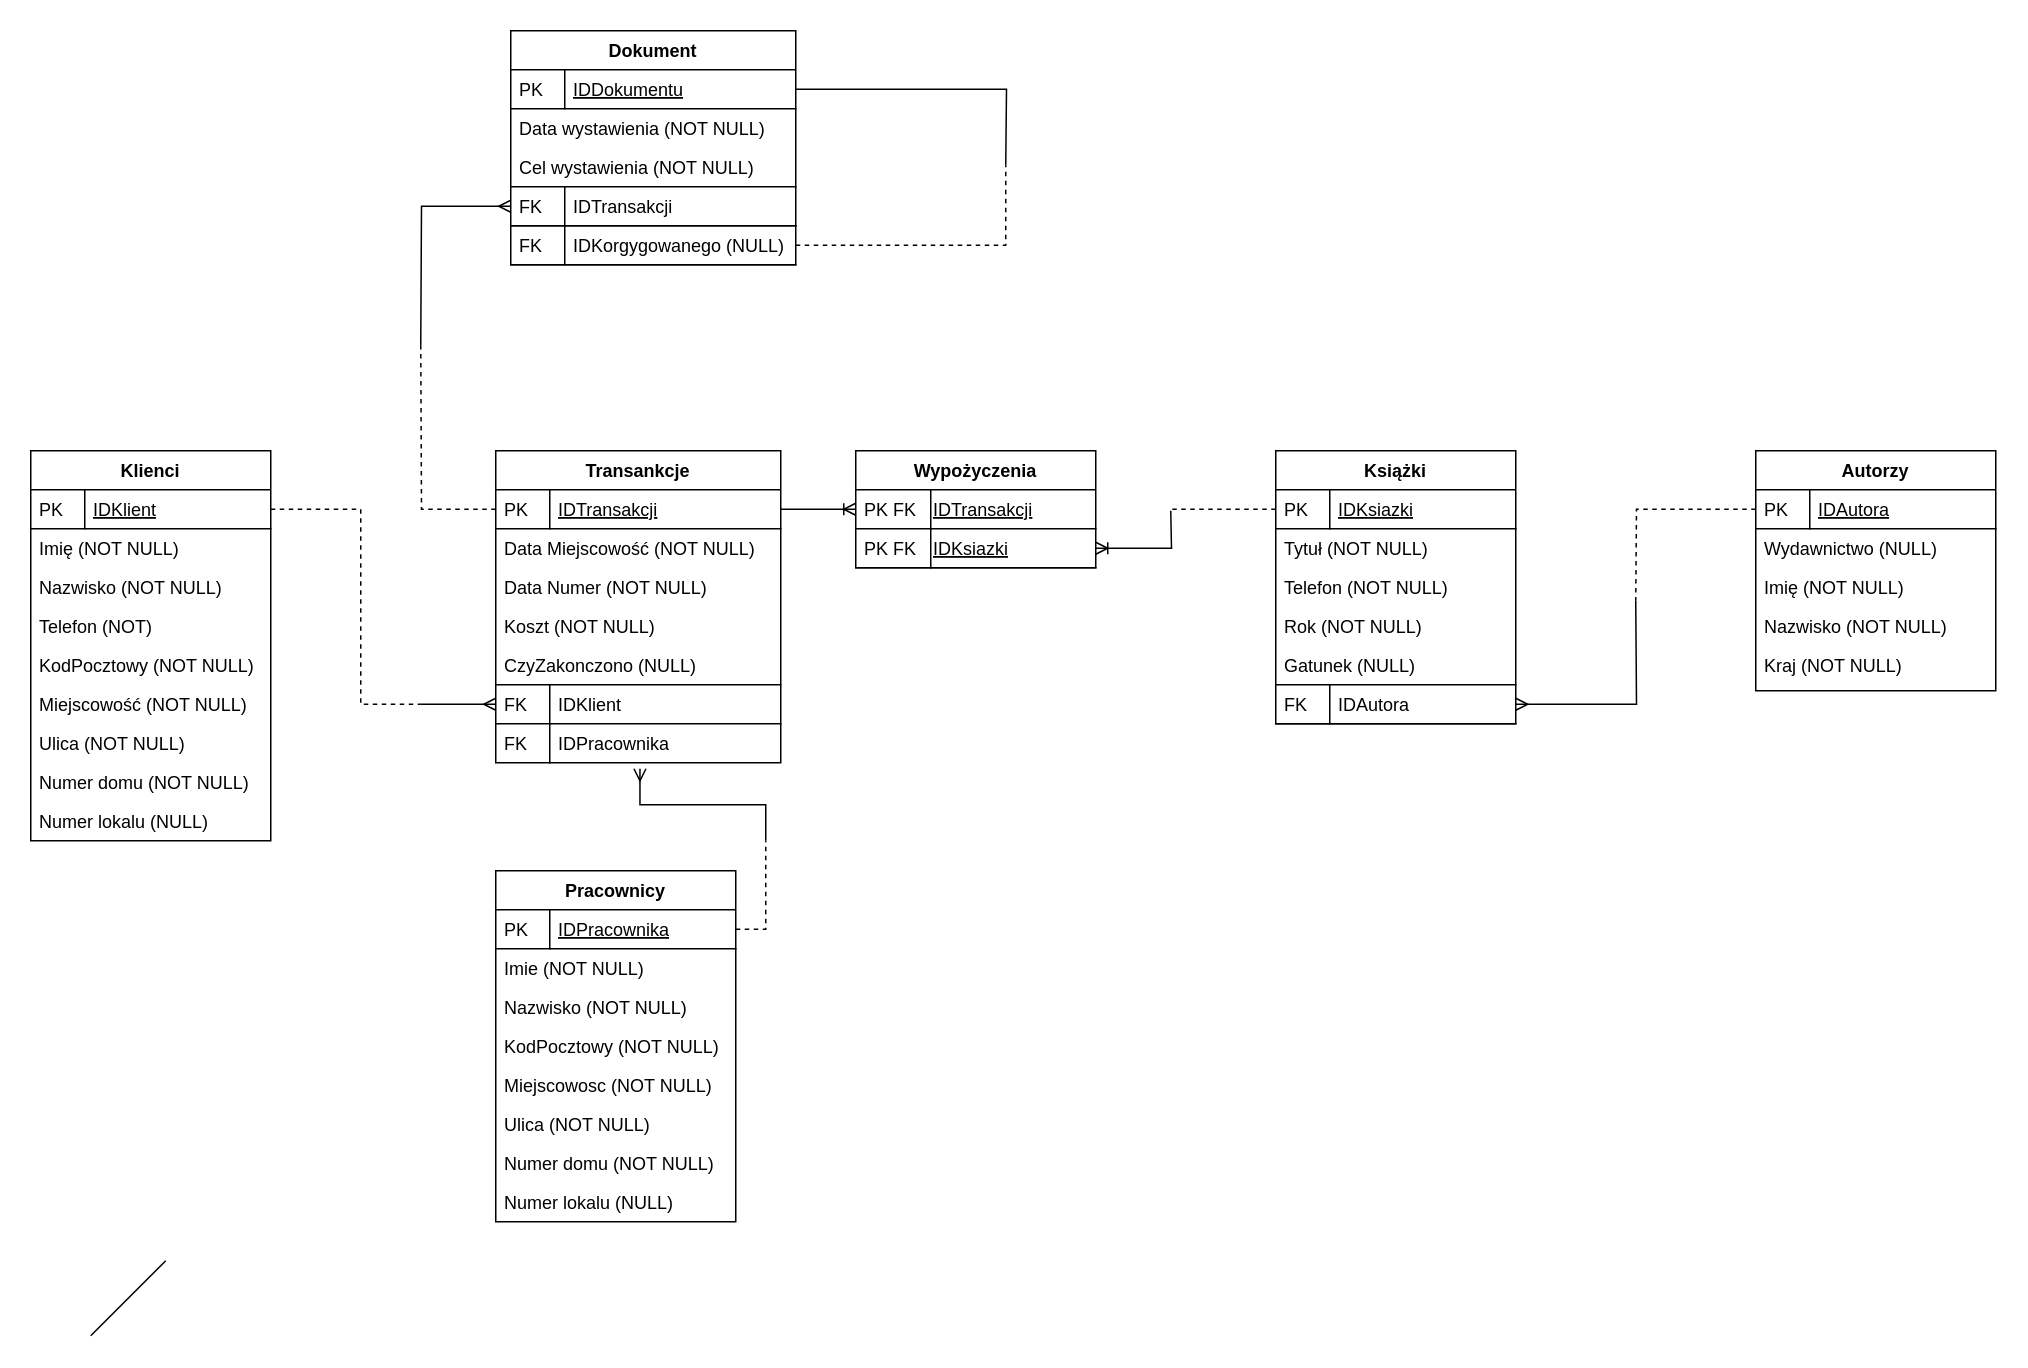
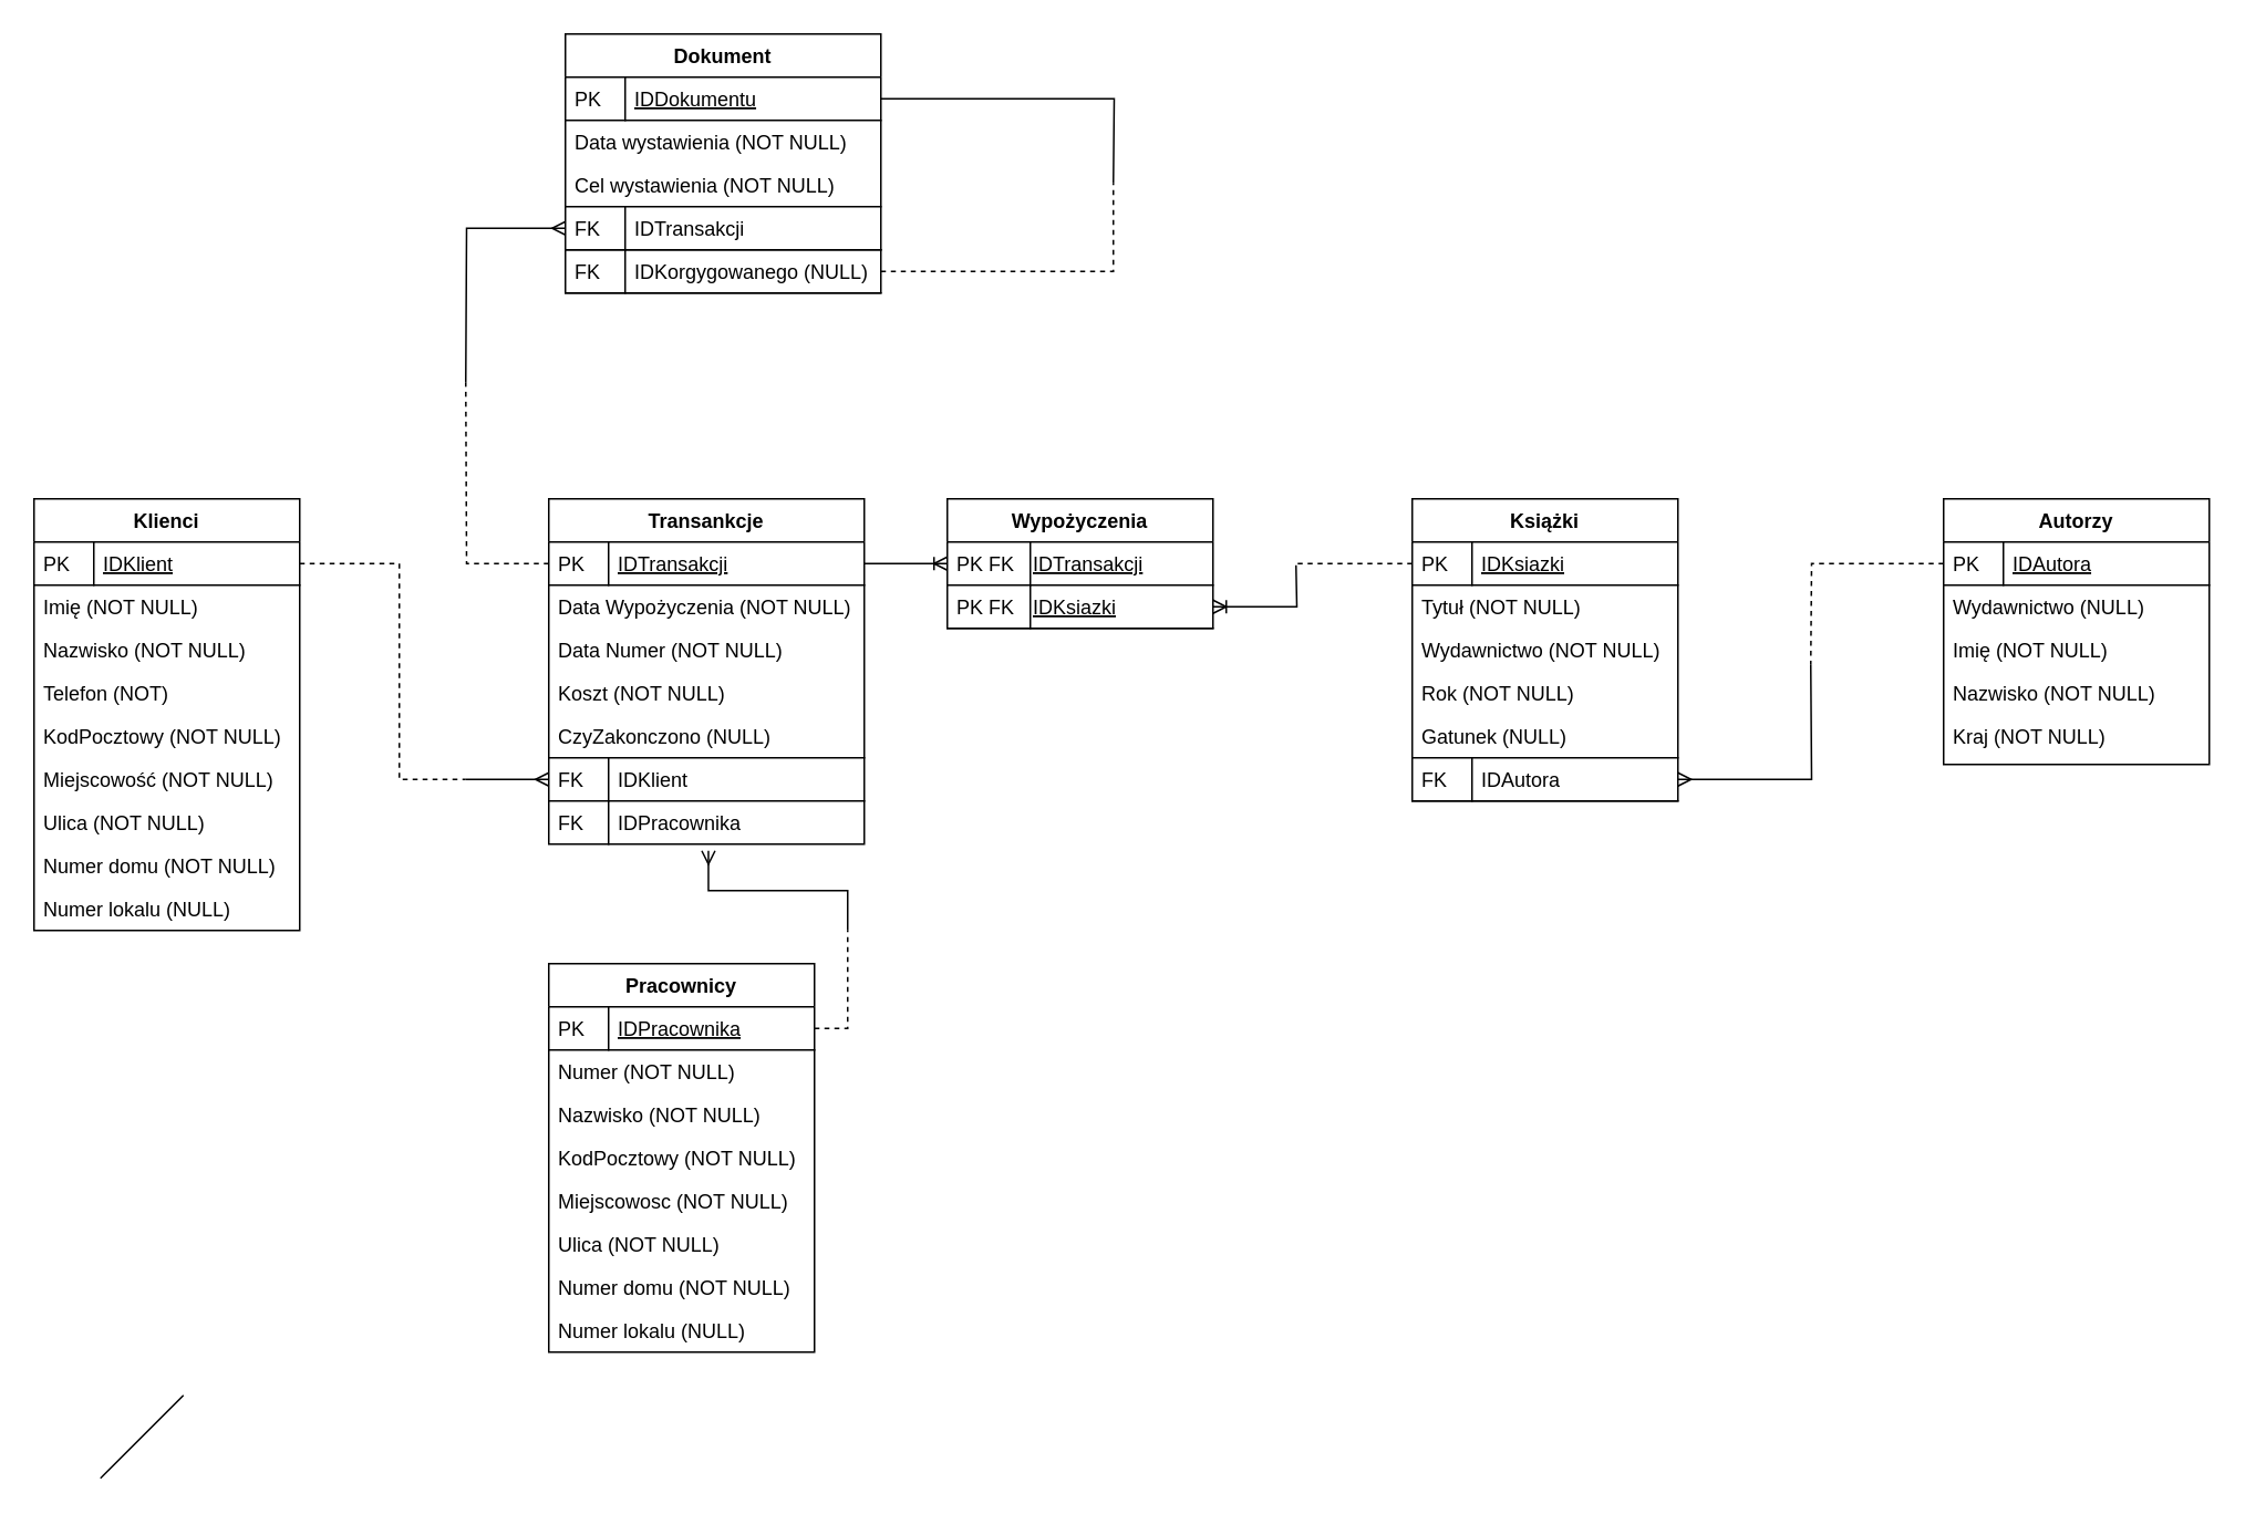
- <mxCell id="18" value="Data Miejscowość (NOT NULL)" style="shape=partialRectangle;top=0;left=0;right=0;bottom=0;align=left;verticalAlign=top;fillColor=none;spacingLeft=4;spacingRight=4;overflow=hidden;rotatable=0;points=[[0,0.5],[1,0.5]];portConstraint=eastwest;dropTarget=0;rounded=0;shadow=0;strokeWidth=1;" parent="15" vertex="1"><mxGeometry y="52" width="190" height="26" as="geometry" /></mxCell>
+ <mxCell id="18" value="Data Wypożyczenia (NOT NULL)" style="shape=partialRectangle;top=0;left=0;right=0;bottom=0;align=left;verticalAlign=top;fillColor=none;spacingLeft=4;spacingRight=4;overflow=hidden;rotatable=0;points=[[0,0.5],[1,0.5]];portConstraint=eastwest;dropTarget=0;rounded=0;shadow=0;strokeWidth=1;" parent="15" vertex="1"><mxGeometry y="52" width="190" height="26" as="geometry" /></mxCell>
- <mxCell id="48" value="Telefon (NOT NULL)" style="shape=partialRectangle;top=0;left=0;right=0;bottom=0;align=left;verticalAlign=top;fillColor=none;spacingLeft=4;spacingRight=4;overflow=hidden;rotatable=0;points=[[0,0.5],[1,0.5]];portConstraint=eastwest;dropTarget=0;rounded=0;shadow=0;strokeWidth=1;" parent="44" vertex="1"><mxGeometry y="78" width="160" height="26" as="geometry" /></mxCell>
+ <mxCell id="48" value="Wydawnictwo (NOT NULL)" style="shape=partialRectangle;top=0;left=0;right=0;bottom=0;align=left;verticalAlign=top;fillColor=none;spacingLeft=4;spacingRight=4;overflow=hidden;rotatable=0;points=[[0,0.5],[1,0.5]];portConstraint=eastwest;dropTarget=0;rounded=0;shadow=0;strokeWidth=1;" parent="44" vertex="1"><mxGeometry y="78" width="160" height="26" as="geometry" /></mxCell>
- <mxCell id="30" value="Imie (NOT NULL)" style="shape=partialRectangle;top=0;left=0;right=0;bottom=0;align=left;verticalAlign=top;fillColor=none;spacingLeft=4;spacingRight=4;overflow=hidden;rotatable=0;points=[[0,0.5],[1,0.5]];portConstraint=eastwest;dropTarget=0;rounded=0;shadow=0;strokeWidth=1;" parent="27" vertex="1"><mxGeometry y="52" width="160" height="26" as="geometry" /></mxCell>
+ <mxCell id="30" value="Numer (NOT NULL)" style="shape=partialRectangle;top=0;left=0;right=0;bottom=0;align=left;verticalAlign=top;fillColor=none;spacingLeft=4;spacingRight=4;overflow=hidden;rotatable=0;points=[[0,0.5],[1,0.5]];portConstraint=eastwest;dropTarget=0;rounded=0;shadow=0;strokeWidth=1;" parent="27" vertex="1"><mxGeometry y="52" width="160" height="26" as="geometry" /></mxCell>
